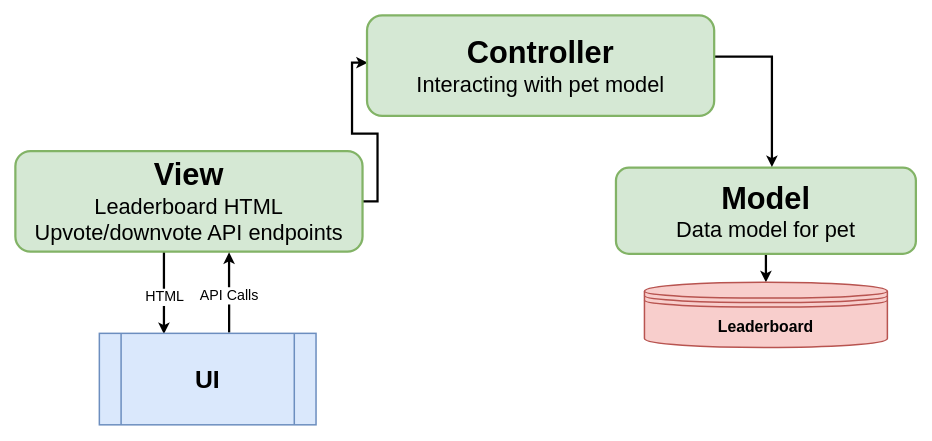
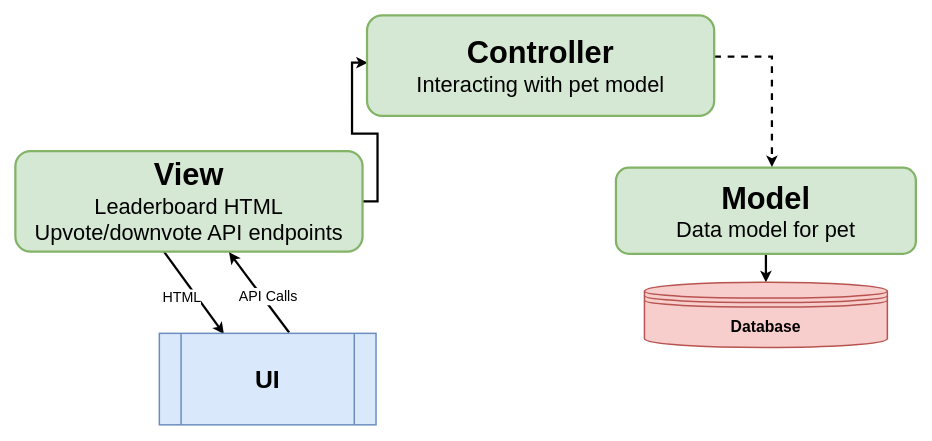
- <mxCell id="8" style="edgeStyle=orthogonalEdgeStyle;rounded=0;orthogonalLoop=1;jettySize=auto;html=1;entryX=0.52;entryY=-0.007;entryDx=0;entryDy=0;entryPerimeter=0;exitX=1;exitY=0.41;exitDx=0;exitDy=0;exitPerimeter=0;strokeWidth=3;" edge="1" parent="1" source="9" target="3"><mxGeometry relative="1" as="geometry"><mxPoint x="1034" y="191" as="targetPoint" /></mxGeometry></mxCell>
+ <mxCell id="8" style="edgeStyle=orthogonalEdgeStyle;rounded=0;orthogonalLoop=1;jettySize=auto;html=1;entryX=0.52;entryY=-0.007;entryDx=0;entryDy=0;entryPerimeter=0;exitX=1;exitY=0.41;exitDx=0;exitDy=0;exitPerimeter=0;strokeWidth=3;dashed=1;" edge="1" parent="1" source="9" target="3"><mxGeometry relative="1" as="geometry"><mxPoint x="1034" y="191" as="targetPoint" /></mxGeometry></mxCell>
- <mxCell id="10" value="&lt;b&gt;&lt;font style=&quot;font-size: 11px&quot;&gt;&lt;font style=&quot;font-size: 21px&quot;&gt;Leaderboard&lt;/font&gt;&lt;br&gt;&lt;/font&gt;&lt;/b&gt;" style="shape=datastore;whiteSpace=wrap;html=1;fillColor=#f8cecc;strokeColor=#b85450;strokeWidth=2;" vertex="1" parent="1"><mxGeometry x="859" y="376" width="324" height="87" as="geometry" /></mxCell>
+ <mxCell id="10" value="&lt;b&gt;&lt;font style=&quot;font-size: 11px&quot;&gt;&lt;font style=&quot;font-size: 21px&quot;&gt;Database&lt;/font&gt;&lt;br&gt;&lt;/font&gt;&lt;/b&gt;" style="shape=datastore;whiteSpace=wrap;html=1;fillColor=#f8cecc;strokeColor=#b85450;strokeWidth=2;" vertex="1" parent="1"><mxGeometry x="859" y="376" width="324" height="87" as="geometry" /></mxCell>
- <mxCell id="13" value="&lt;font size=&quot;1&quot;&gt;&lt;b style=&quot;font-size: 33px&quot;&gt;UI&lt;/b&gt;&lt;/font&gt;" style="shape=process;whiteSpace=wrap;html=1;backgroundOutline=1;strokeWidth=2;fillColor=#dae8fc;strokeColor=#6c8ebf;" vertex="1" parent="1"><mxGeometry x="132" y="444" width="289" height="122" as="geometry" /></mxCell>
+ <mxCell id="13" value="&lt;font size=&quot;1&quot;&gt;&lt;b style=&quot;font-size: 33px&quot;&gt;UI&lt;/b&gt;&lt;/font&gt;" style="shape=process;whiteSpace=wrap;html=1;backgroundOutline=1;strokeWidth=2;fillColor=#dae8fc;strokeColor=#6c8ebf;" vertex="1" parent="1"><mxGeometry x="212" y="444" width="289" height="122" as="geometry" /></mxCell>
